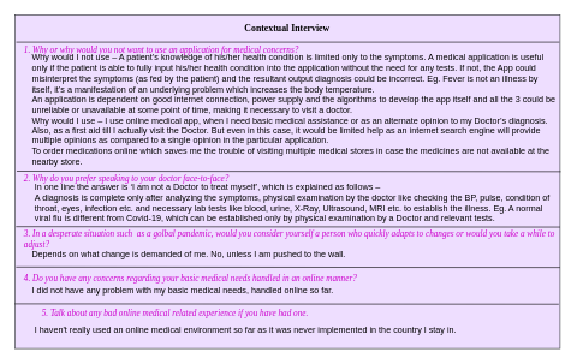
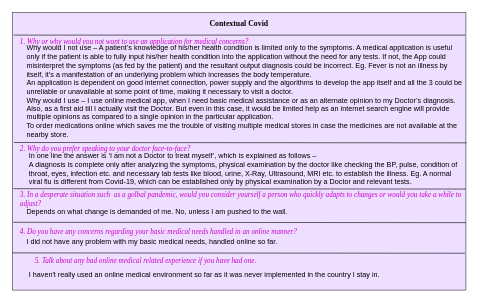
- <mxCell id="9" value="&lt;font style=&quot;font-size: 13px&quot; face=&quot;Georgia&quot;&gt;&lt;b&gt;Contextual Interview&lt;/b&gt;&lt;/font&gt;" style="text;html=1;strokeColor=none;fillColor=none;align=center;verticalAlign=middle;whiteSpace=wrap;rounded=0;" parent="1" vertex="1"><mxGeometry x="319" y="28" width="158" height="20" as="geometry" /></mxCell>
+ <mxCell id="9" value="&lt;font style=&quot;font-size: 13px&quot; face=&quot;Georgia&quot;&gt;&lt;b&gt;Contextual Covid&lt;/b&gt;&lt;/font&gt;" style="text;html=1;strokeColor=none;fillColor=none;align=center;verticalAlign=middle;whiteSpace=wrap;rounded=0;" parent="1" vertex="1"><mxGeometry x="319" y="28" width="158" height="20" as="geometry" /></mxCell>
